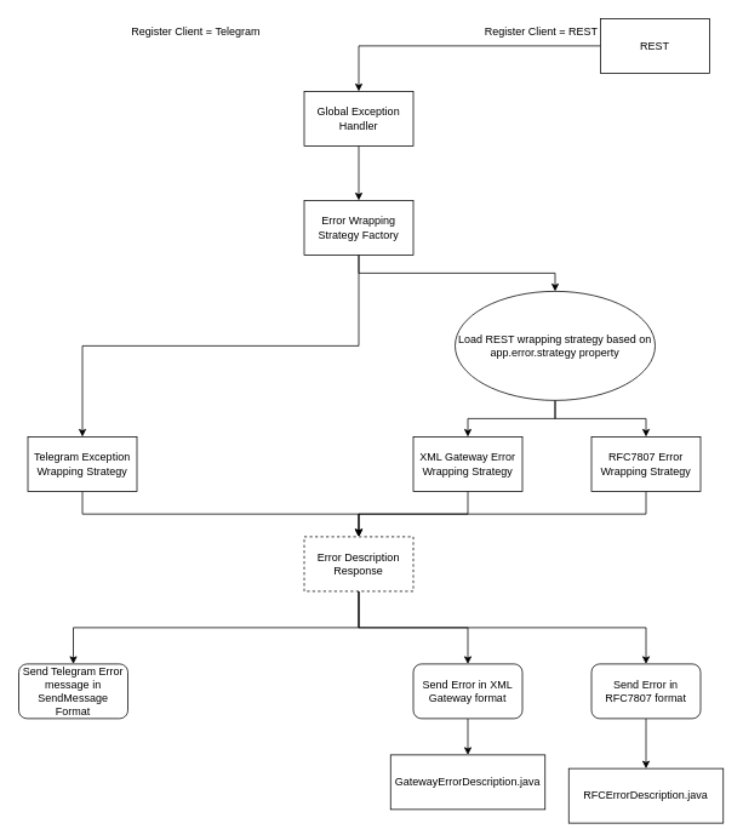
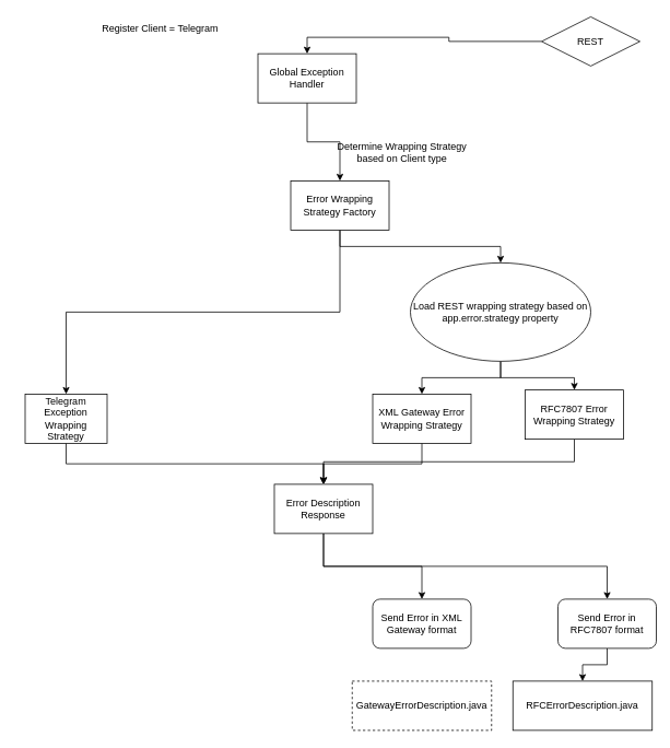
- <mxCell id="6" value="Register Client = Telegram" style="text;html=1;strokeColor=none;fillColor=none;align=center;verticalAlign=middle;whiteSpace=wrap;rounded=0;" vertex="1" parent="1"><mxGeometry x="140" y="20" width="150" height="30" as="geometry" /></mxCell>
+ <mxCell id="6" value="Register Client = Telegram" style="text;html=1;strokeColor=none;fillColor=none;align=center;verticalAlign=middle;whiteSpace=wrap;rounded=0;" vertex="1" parent="1"><mxGeometry x="120" y="20" width="150" height="30" as="geometry" /></mxCell>
- <mxCell id="7" value="Register Client = REST" style="text;html=1;strokeColor=none;fillColor=none;align=center;verticalAlign=middle;whiteSpace=wrap;rounded=0;" vertex="1" parent="1"><mxGeometry x="530" y="20" width="130" height="30" as="geometry" /></mxCell>
- <mxCell id="3" value="REST" style="rounded=0;whiteSpace=wrap;html=1;" vertex="1" parent="1"><mxGeometry x="660" y="20" width="120" height="60" as="geometry" /></mxCell>
+ <mxCell id="3" value="REST" style="rhombus;whiteSpace=wrap;html=1;" vertex="1" parent="1"><mxGeometry x="660" y="20" width="120" height="60" as="geometry" /></mxCell>
- <mxCell id="5" value="Global Exception Handler" style="rounded=0;whiteSpace=wrap;html=1;" vertex="1" parent="1"><mxGeometry x="334" y="100" width="120" height="60" as="geometry" /></mxCell>
+ <mxCell id="5" value="Global Exception Handler" style="rounded=0;whiteSpace=wrap;html=1;" vertex="1" parent="1"><mxGeometry x="314" y="65" width="120" height="60" as="geometry" /></mxCell>
+ <mxCell id="11" value="Determine Wrapping Strategy based on Client type" style="text;html=1;strokeColor=none;fillColor=none;align=center;verticalAlign=middle;whiteSpace=wrap;rounded=0;" vertex="1" parent="1"><mxGeometry x="400" y="170" width="180" height="30" as="geometry" /></mxCell>
- <mxCell id="10" value="Error Wrapping Strategy Factory" style="rounded=0;whiteSpace=wrap;html=1;" vertex="1" parent="1"><mxGeometry x="334" y="220" width="120" height="60" as="geometry" /></mxCell>
+ <mxCell id="10" value="Error Wrapping Strategy Factory" style="rounded=0;whiteSpace=wrap;html=1;" vertex="1" parent="1"><mxGeometry x="354" y="220" width="120" height="60" as="geometry" /></mxCell>
- <mxCell id="13" value="Telegram Exception Wrapping Strategy" style="rounded=0;whiteSpace=wrap;html=1;" vertex="1" parent="1"><mxGeometry x="30" y="480" width="120" height="60" as="geometry" /></mxCell>
+ <mxCell id="13" value="Telegram Exception Wrapping Strategy" style="rounded=0;whiteSpace=wrap;html=1;" vertex="1" parent="1"><mxGeometry x="30" y="480" width="100" height="60" as="geometry" /></mxCell>
- <mxCell id="17" value="RFC7807 Error Wrapping Strategy" style="rounded=0;whiteSpace=wrap;html=1;" vertex="1" parent="1"><mxGeometry x="650" y="480" width="120" height="60" as="geometry" /></mxCell>
+ <mxCell id="17" value="RFC7807 Error Wrapping Strategy" style="rounded=0;whiteSpace=wrap;html=1;" vertex="1" parent="1"><mxGeometry x="640" y="475" width="120" height="60" as="geometry" /></mxCell>
- <mxCell id="25" value="Error Description Response" style="rounded=0;whiteSpace=wrap;html=1;dashed=1;" vertex="1" parent="1"><mxGeometry x="334" y="590" width="120" height="60" as="geometry" /></mxCell>
+ <mxCell id="25" value="Error Description Response" style="rounded=0;whiteSpace=wrap;html=1;" vertex="1" parent="1"><mxGeometry x="334" y="590" width="120" height="60" as="geometry" /></mxCell>
- <mxCell id="22" style="edgeStyle=orthogonalEdgeStyle;rounded=0;orthogonalLoop=1;jettySize=auto;html=1;exitX=0.5;exitY=1;exitDx=0;exitDy=0;entryX=0.5;entryY=0;entryDx=0;entryDy=0;" edge="1" parent="1" source="25" target="21"><mxGeometry relative="1" as="geometry" /></mxCell>
- <mxCell id="21" value="Send Telegram Error message in SendMessage Format" style="rounded=1;whiteSpace=wrap;html=1;" vertex="1" parent="1"><mxGeometry x="20" y="730" width="120" height="60" as="geometry" /></mxCell>
- <mxCell id="31" value="Send Error in RFC7807 format" style="rounded=1;whiteSpace=wrap;html=1;" vertex="1" parent="1"><mxGeometry x="650" y="730" width="120" height="60" as="geometry" /></mxCell>
+ <mxCell id="31" value="Send Error in RFC7807 format" style="rounded=1;whiteSpace=wrap;html=1;" vertex="1" parent="1"><mxGeometry x="680" y="730" width="120" height="60" as="geometry" /></mxCell>
- <mxCell id="28" style="edgeStyle=orthogonalEdgeStyle;rounded=0;orthogonalLoop=1;jettySize=auto;html=1;exitX=0.5;exitY=1;exitDx=0;exitDy=0;" edge="1" parent="1" source="29" target="26"><mxGeometry relative="1" as="geometry" /></mxCell>
- <mxCell id="26" value="GatewayErrorDescription.java" style="rounded=0;whiteSpace=wrap;html=1;" vertex="1" parent="1"><mxGeometry x="429" y="830" width="170" height="60" as="geometry" /></mxCell>
+ <mxCell id="26" value="GatewayErrorDescription.java" style="rounded=0;whiteSpace=wrap;html=1;dashed=1;" vertex="1" parent="1"><mxGeometry x="429" y="830" width="170" height="60" as="geometry" /></mxCell>
- <mxCell id="27" value="RFCErrorDescription.java" style="rounded=0;whiteSpace=wrap;html=1;" vertex="1" parent="1"><mxGeometry x="625" y="845" width="170" height="60" as="geometry" /></mxCell>
+ <mxCell id="27" value="RFCErrorDescription.java" style="rounded=0;whiteSpace=wrap;html=1;" vertex="1" parent="1"><mxGeometry x="625" y="830" width="170" height="60" as="geometry" /></mxCell>
